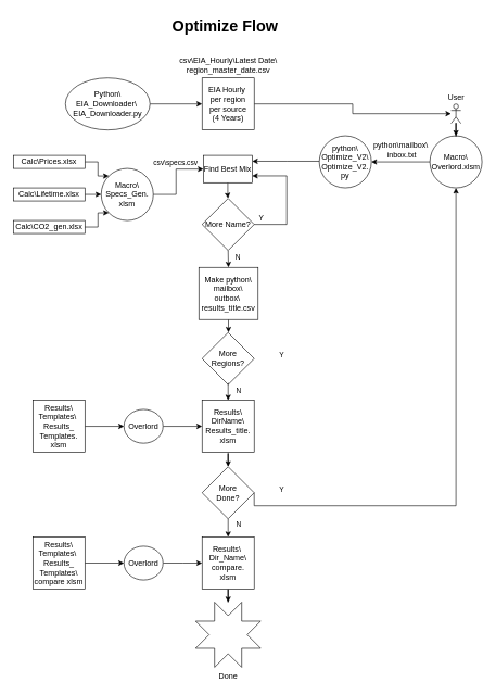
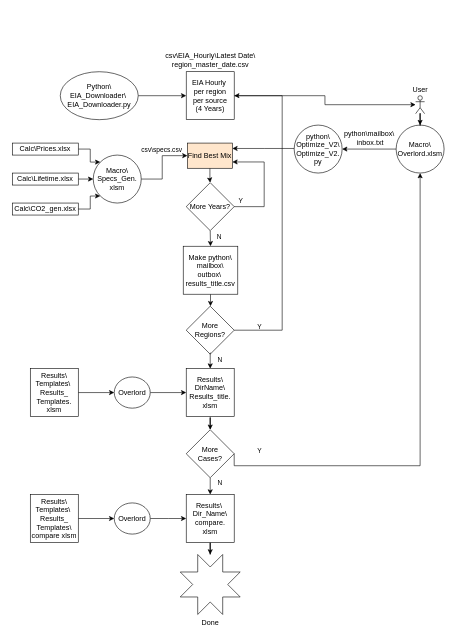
- <mxCell id="42" value="&lt;font style=&quot;font-size: 24px;&quot;&gt;&lt;b&gt;Optimize Flow&lt;/b&gt;&lt;/font&gt;" style="text;html=1;align=center;verticalAlign=middle;resizable=0;points=[];autosize=1;strokeColor=none;fillColor=none;" parent="1" vertex="1"><mxGeometry x="250" y="20" width="190" height="40" as="geometry" /></mxCell>
- <mxCell id="12" value="Find Best Mix" style="whiteSpace=wrap;html=1;movable=1;resizable=1;rotatable=1;deletable=1;editable=1;locked=0;connectable=1;" parent="1" vertex="1"><mxGeometry x="312" y="238" width="75" height="42" as="geometry" /></mxCell>
+ <mxCell id="12" value="Find Best Mix" style="whiteSpace=wrap;html=1;movable=1;resizable=1;rotatable=1;deletable=1;editable=1;locked=0;connectable=1;fillColor=#ffe6cc;" parent="1" vertex="1"><mxGeometry x="312" y="238" width="75" height="42" as="geometry" /></mxCell>
- <mxCell id="10" value="More Name?" style="rhombus;whiteSpace=wrap;html=1;" parent="1" vertex="1"><mxGeometry x="310" y="304" width="80" height="80" as="geometry" /></mxCell>
+ <mxCell id="10" value="More Years?" style="rhombus;whiteSpace=wrap;html=1;" parent="1" vertex="1"><mxGeometry x="310" y="304" width="80" height="80" as="geometry" /></mxCell>
+ <mxCell id="19" style="edgeStyle=orthogonalEdgeStyle;rounded=0;orthogonalLoop=1;jettySize=auto;html=1;entryX=1;entryY=0.5;entryDx=0;entryDy=0;exitX=1;exitY=0.5;exitDx=0;exitDy=0;" parent="1" source="20" target="18" edge="1"><mxGeometry relative="1" as="geometry"><mxPoint x="406.001" y="573.029" as="sourcePoint" /><mxPoint x="407.03" y="161" as="targetPoint" /><Array as="points"><mxPoint x="470" y="550" /><mxPoint x="470" y="159" /></Array></mxGeometry></mxCell>
- <mxCell id="37" value="More &lt;br&gt;Done?" style="rhombus;whiteSpace=wrap;html=1;" parent="1" vertex="1"><mxGeometry x="310" y="716" width="80" height="80" as="geometry" /></mxCell>
+ <mxCell id="37" value="More &lt;br&gt;Cases?" style="rhombus;whiteSpace=wrap;html=1;" parent="1" vertex="1"><mxGeometry x="310" y="716" width="80" height="80" as="geometry" /></mxCell>
